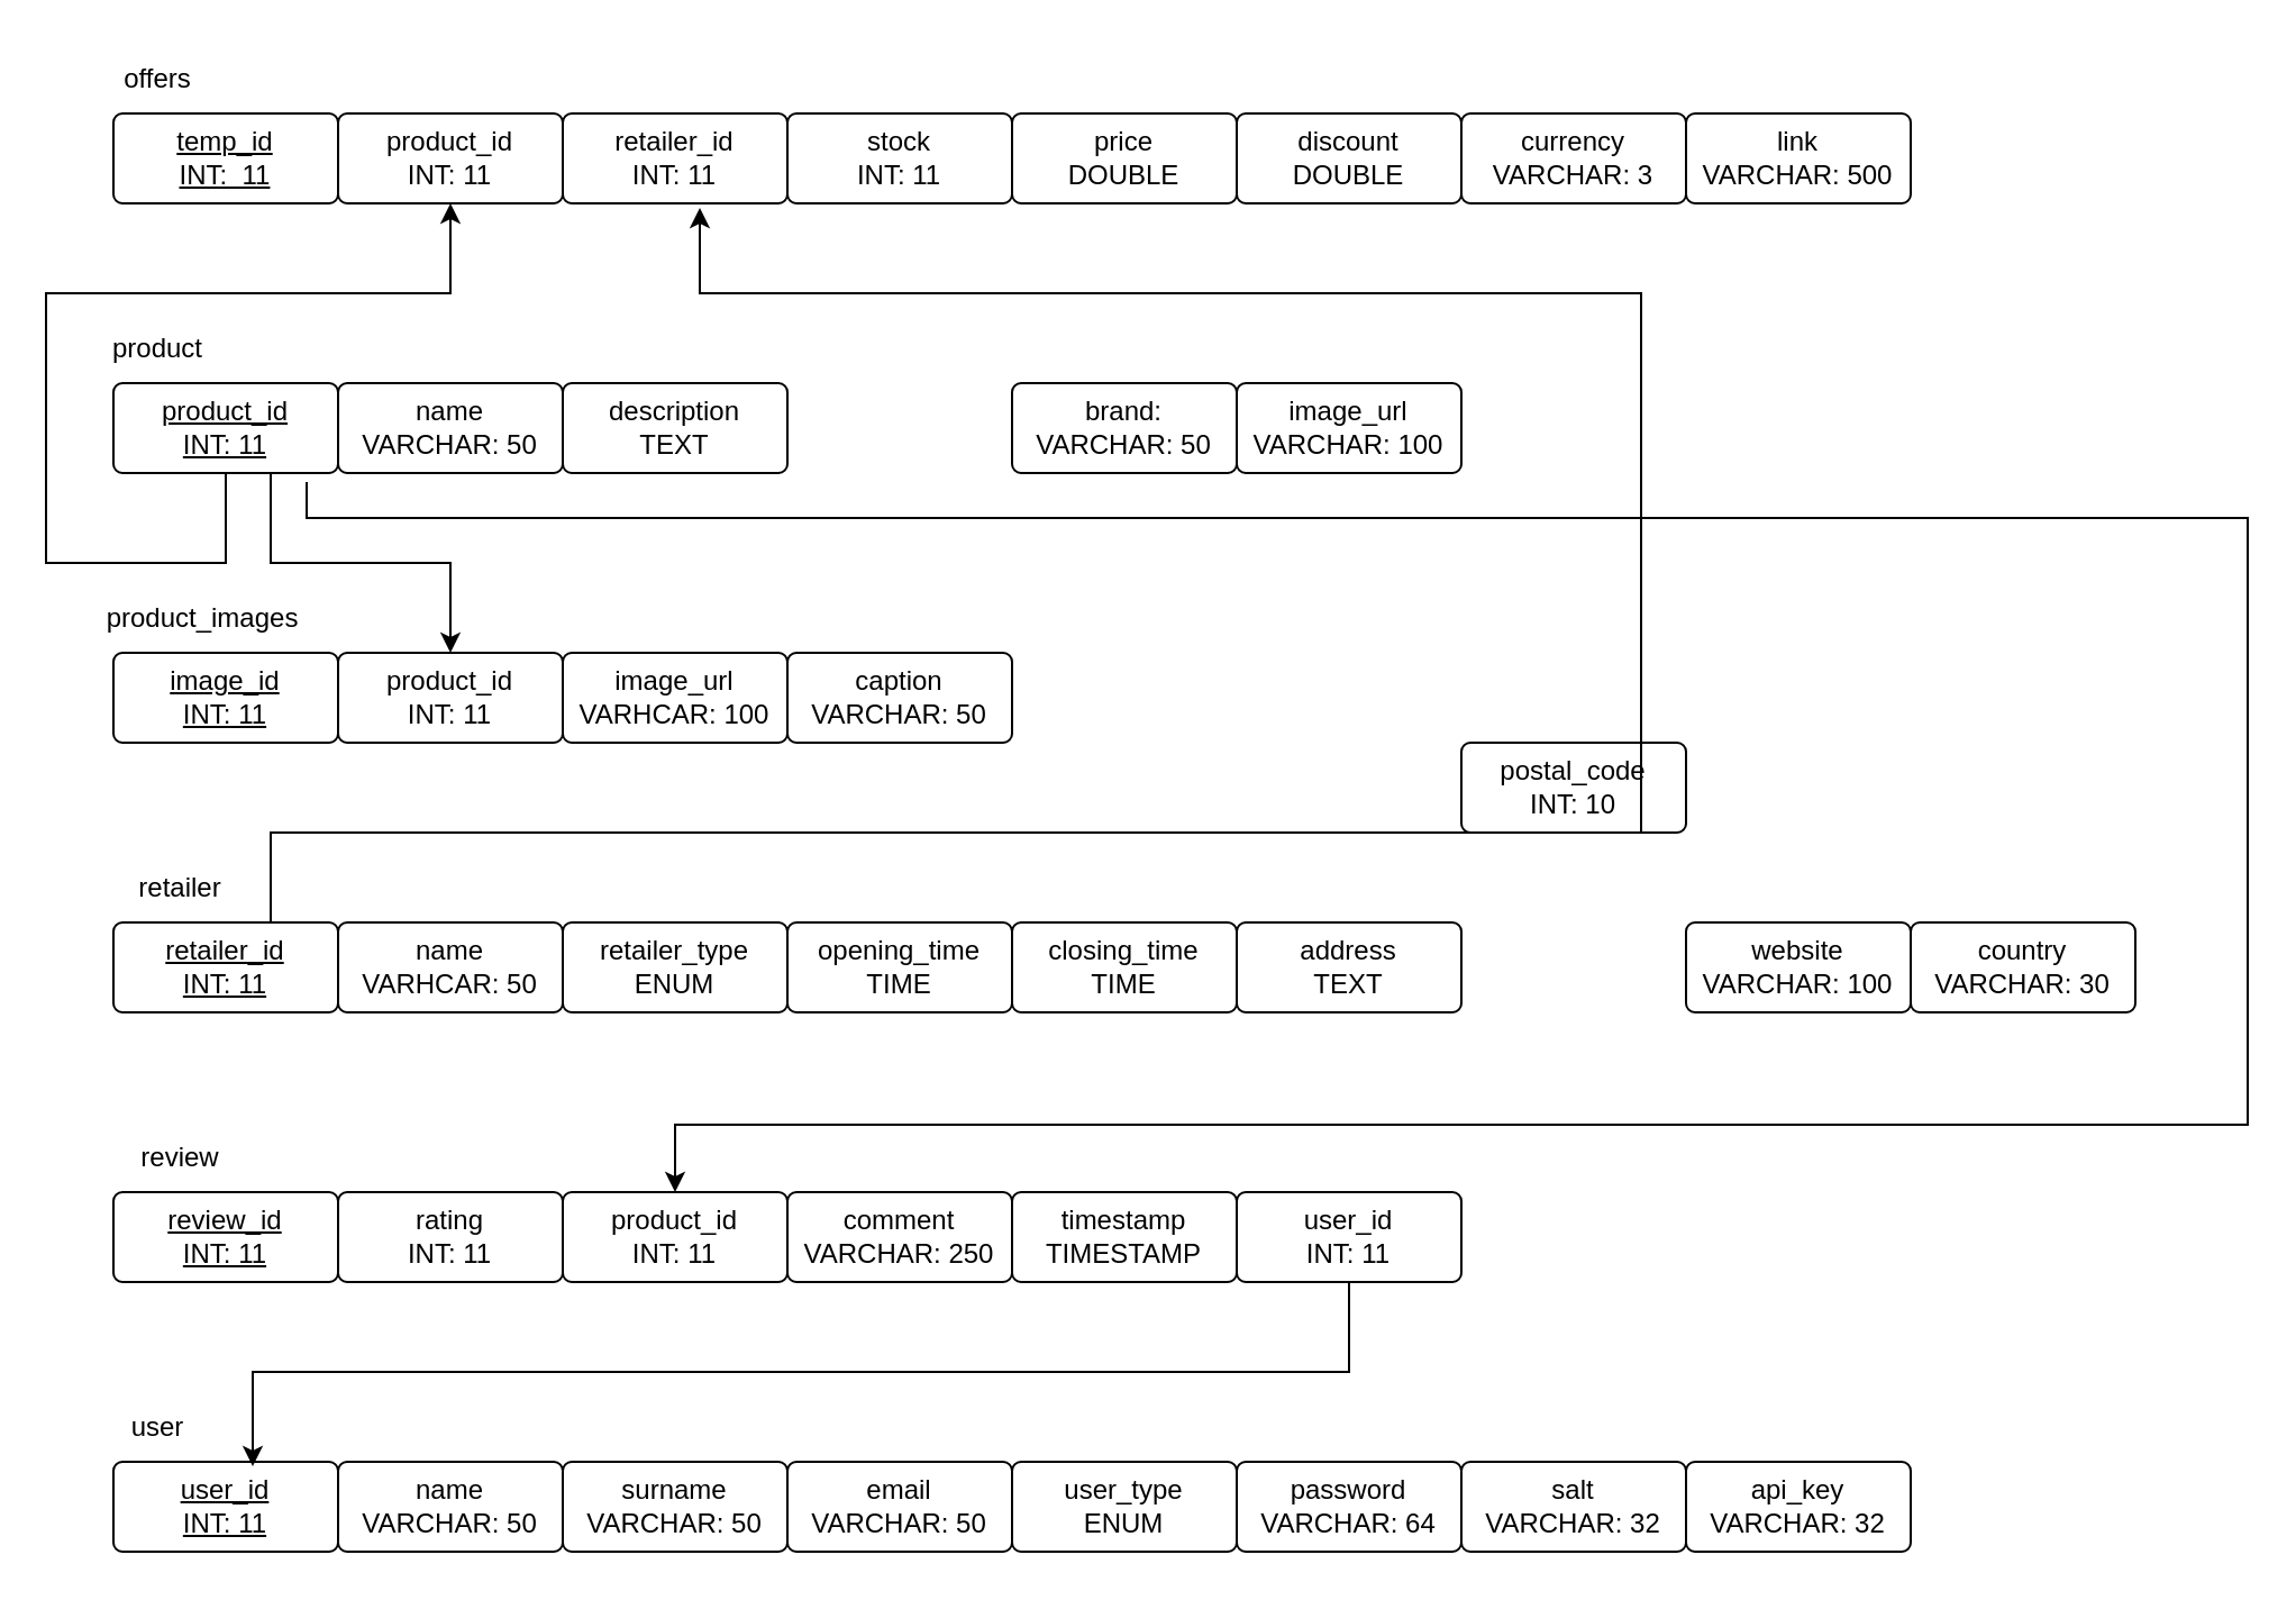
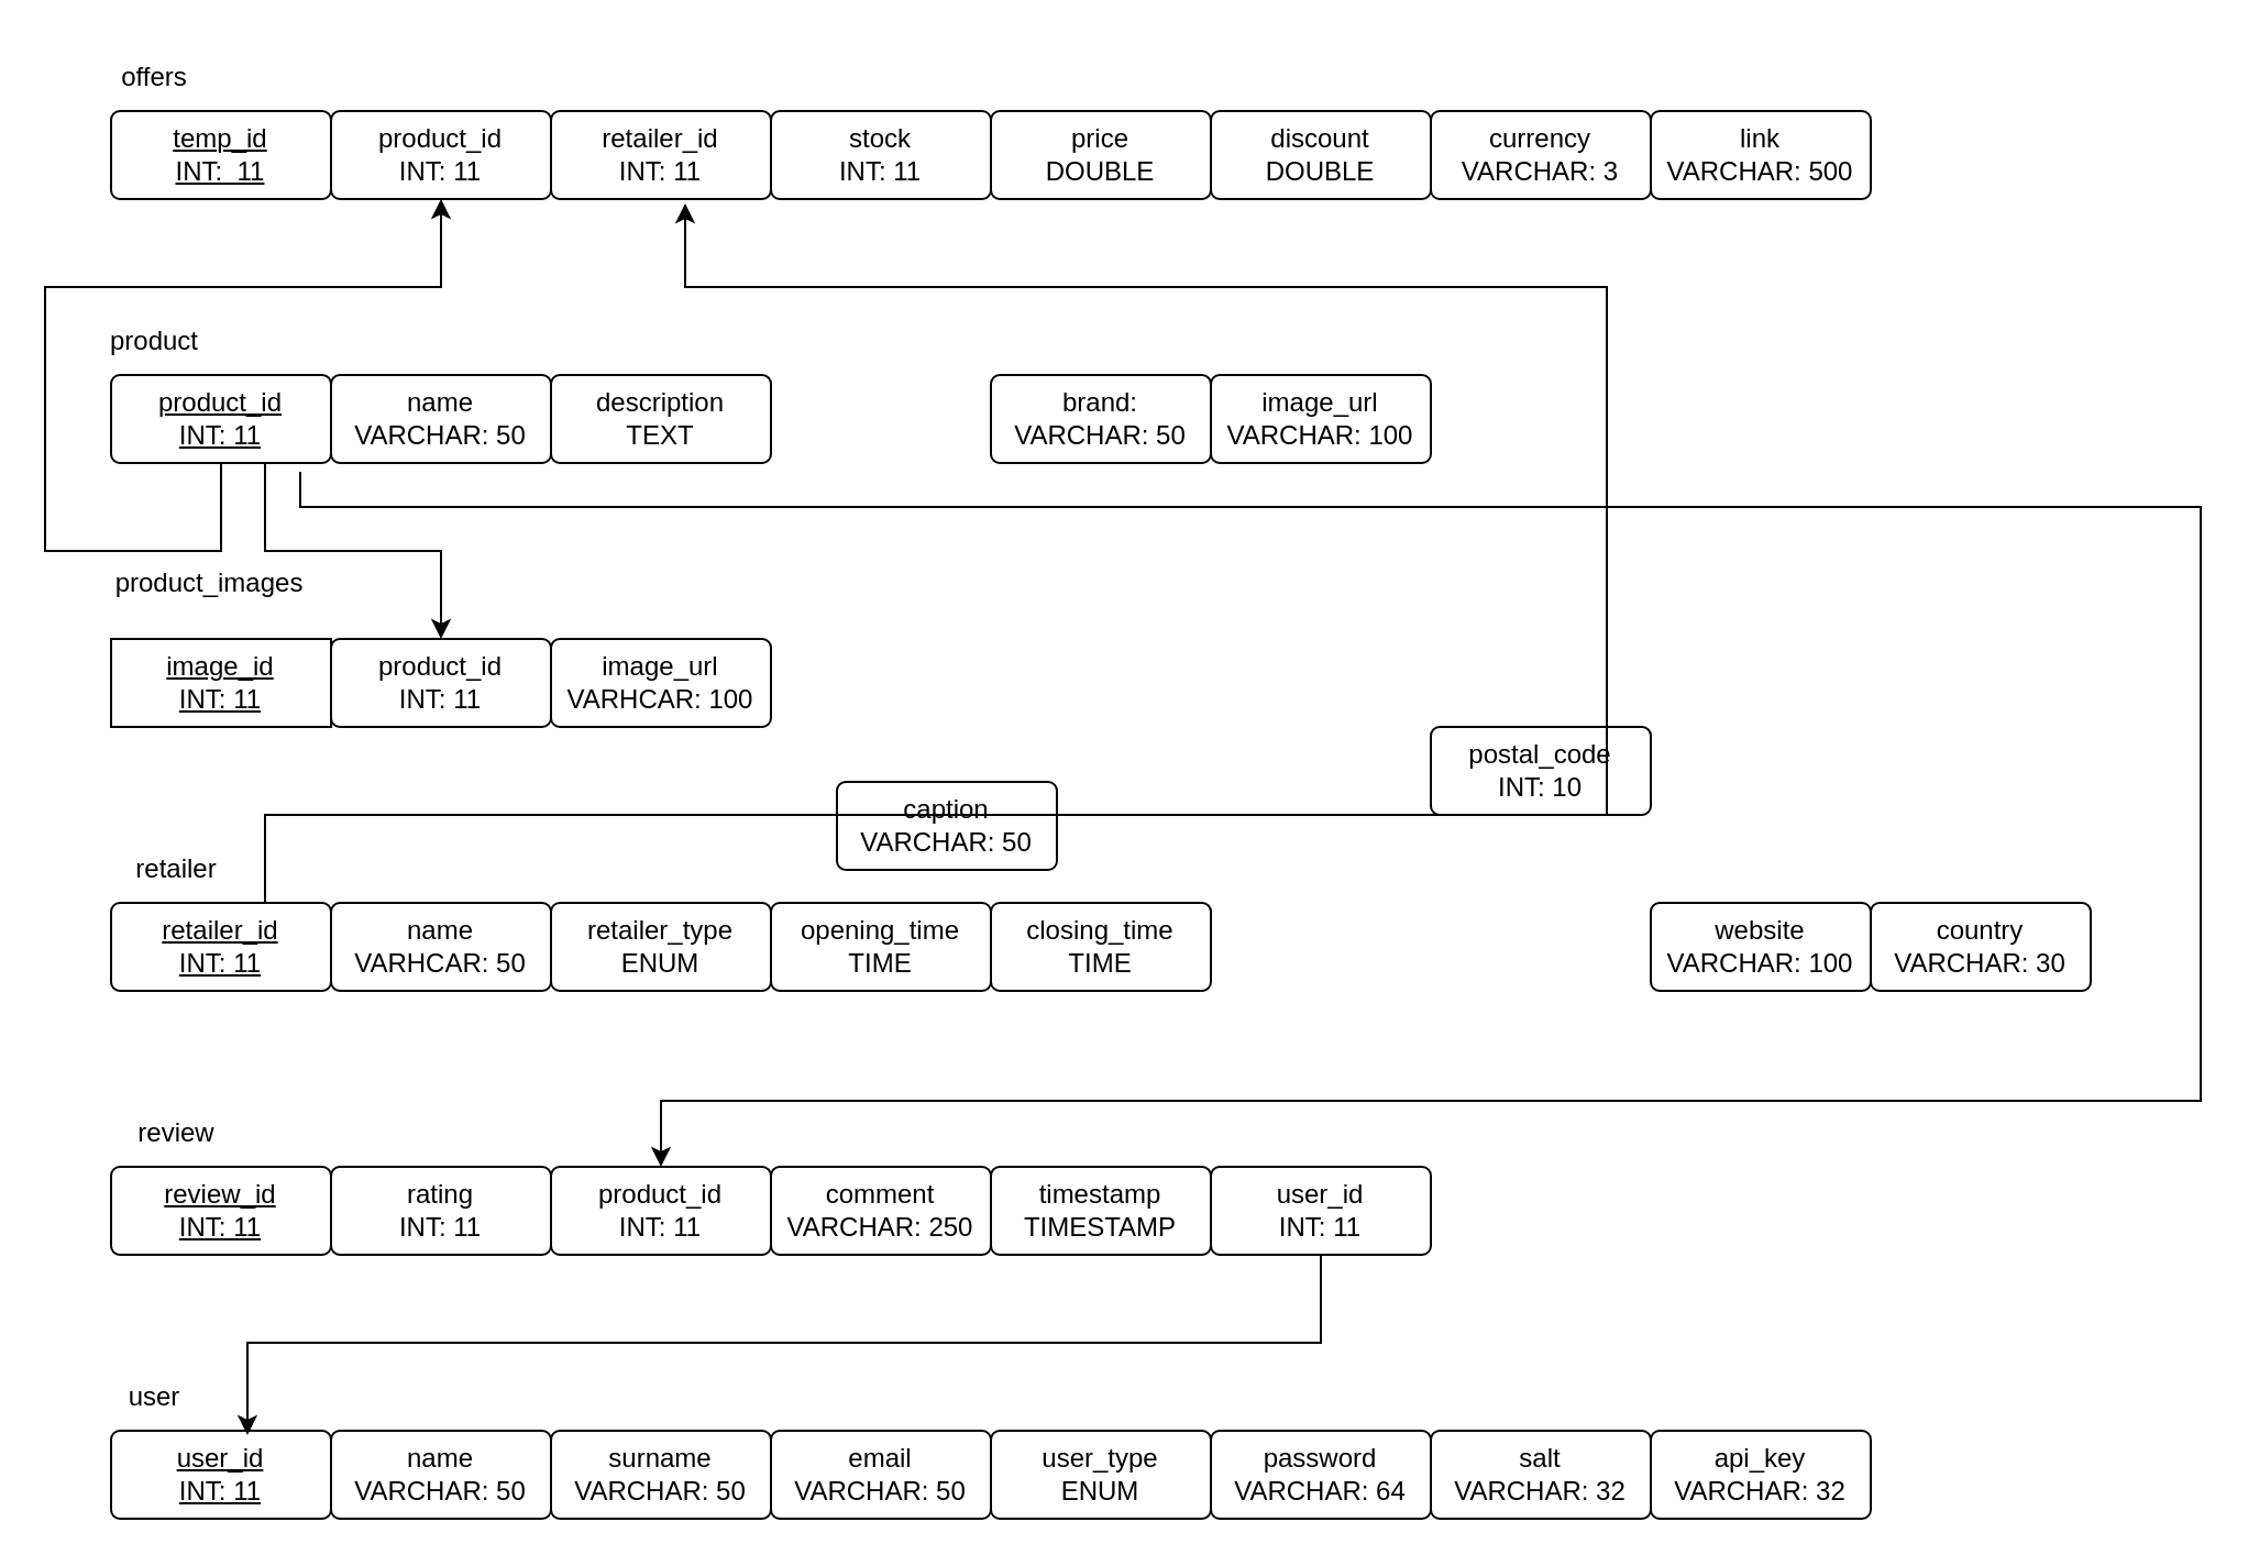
- <mxCell id="44" value="product_images" style="text;html=1;align=center;verticalAlign=middle;whiteSpace=wrap;rounded=0;" parent="1" vertex="1"><mxGeometry x="60" y="260" width="60" height="30" as="geometry" /></mxCell>
+ <mxCell id="44" value="product_images" style="text;html=1;align=center;verticalAlign=middle;whiteSpace=wrap;rounded=0;" parent="1" vertex="1"><mxGeometry x="65" y="250" width="60" height="30" as="geometry" /></mxCell>
- <mxCell id="15" value="image_id&lt;div&gt;INT: 11&lt;/div&gt;" style="rounded=1;arcSize=10;whiteSpace=wrap;html=1;align=center;fontStyle=4" parent="1" vertex="1"><mxGeometry x="50" y="290" width="100" height="40" as="geometry" /></mxCell>
+ <mxCell id="15" value="image_id&lt;div&gt;INT: 11&lt;/div&gt;" style="arcSize=10;whiteSpace=wrap;html=1;align=center;fontStyle=4;rounded=0;" parent="1" vertex="1"><mxGeometry x="50" y="290" width="100" height="40" as="geometry" /></mxCell>
- <mxCell id="18" value="caption&lt;br&gt;VARCHAR: 50" style="rounded=1;arcSize=10;whiteSpace=wrap;html=1;align=center;" parent="1" vertex="1"><mxGeometry x="350" y="290" width="100" height="40" as="geometry" /></mxCell>
+ <mxCell id="18" value="caption&lt;br&gt;VARCHAR: 50" style="rounded=1;arcSize=10;whiteSpace=wrap;html=1;align=center;" parent="1" vertex="1"><mxGeometry x="380" y="355" width="100" height="40" as="geometry" /></mxCell>
- <mxCell id="24" value="address&lt;br&gt;TEXT" style="rounded=1;arcSize=10;whiteSpace=wrap;html=1;align=center;" parent="1" vertex="1"><mxGeometry x="550" y="410" width="100" height="40" as="geometry" /></mxCell>
